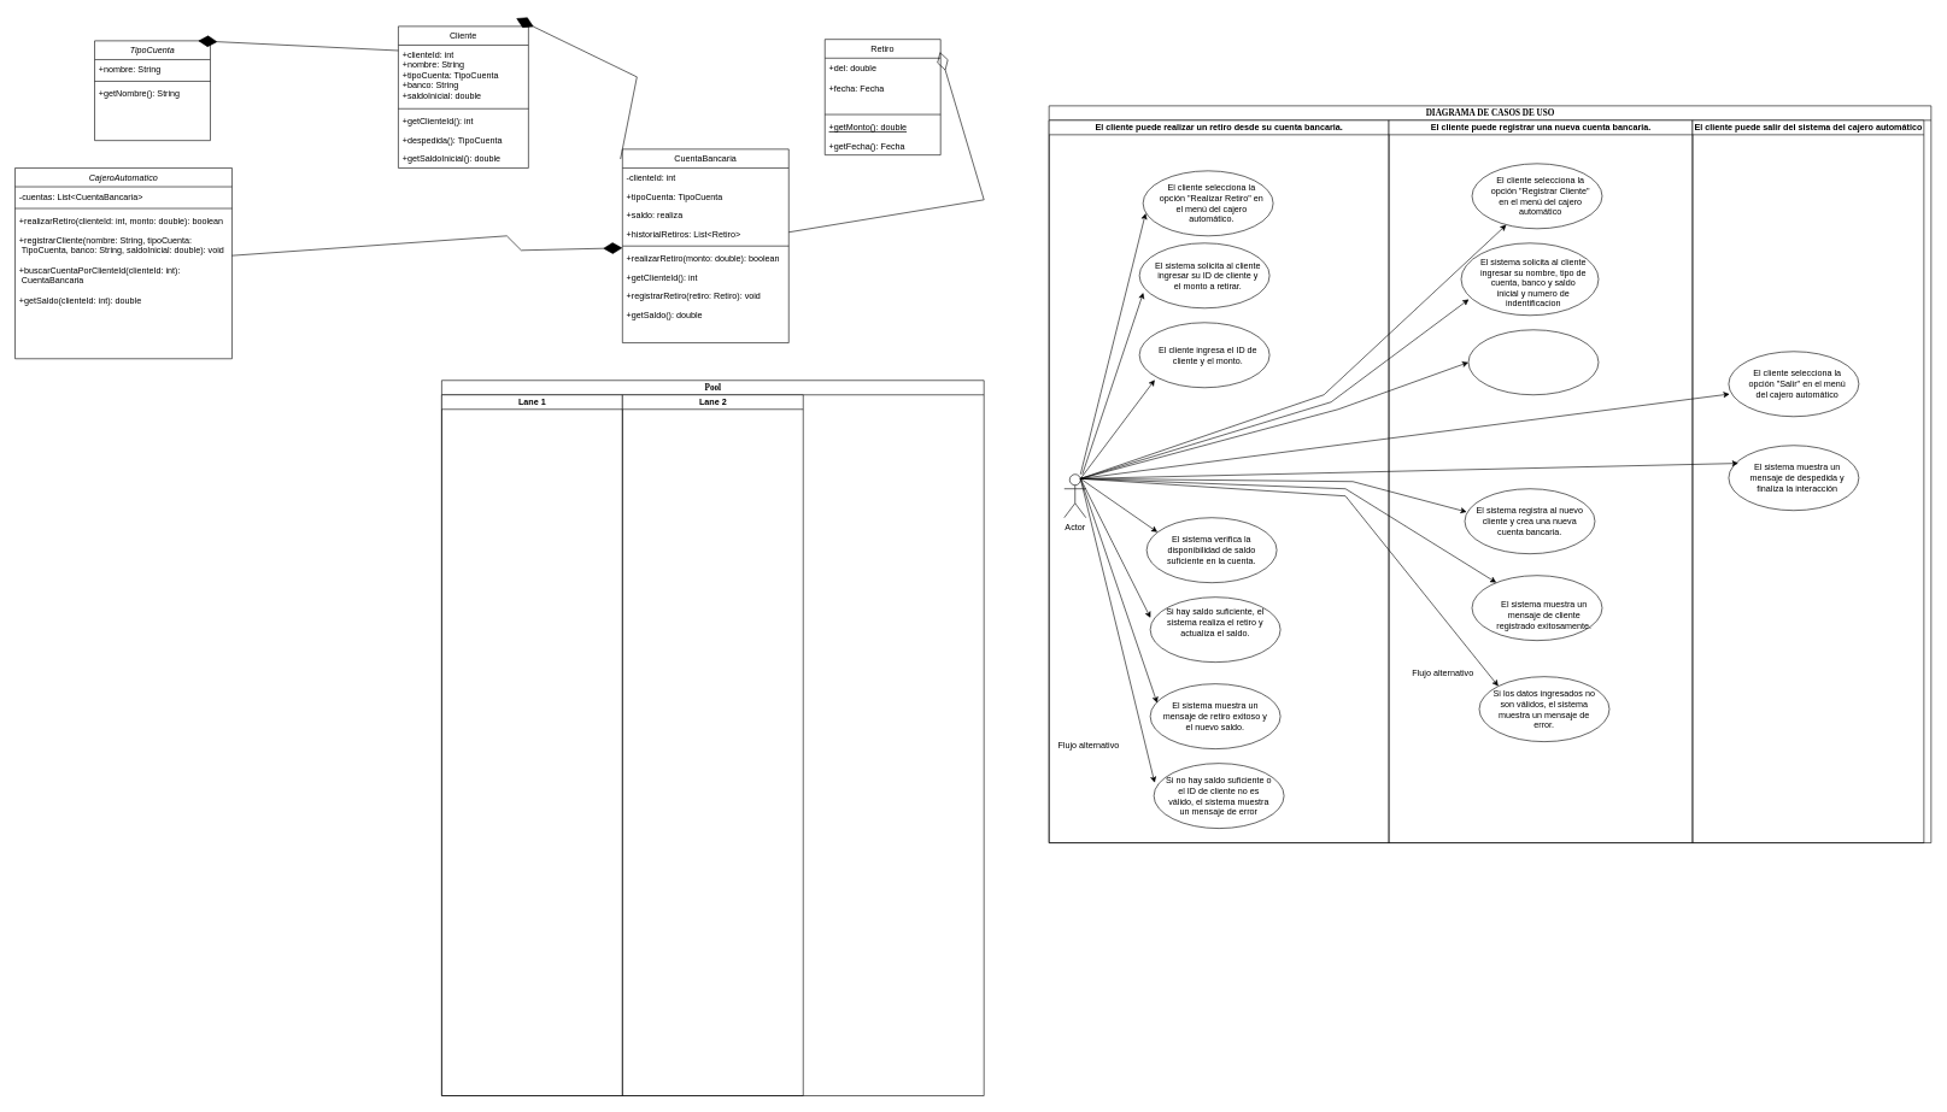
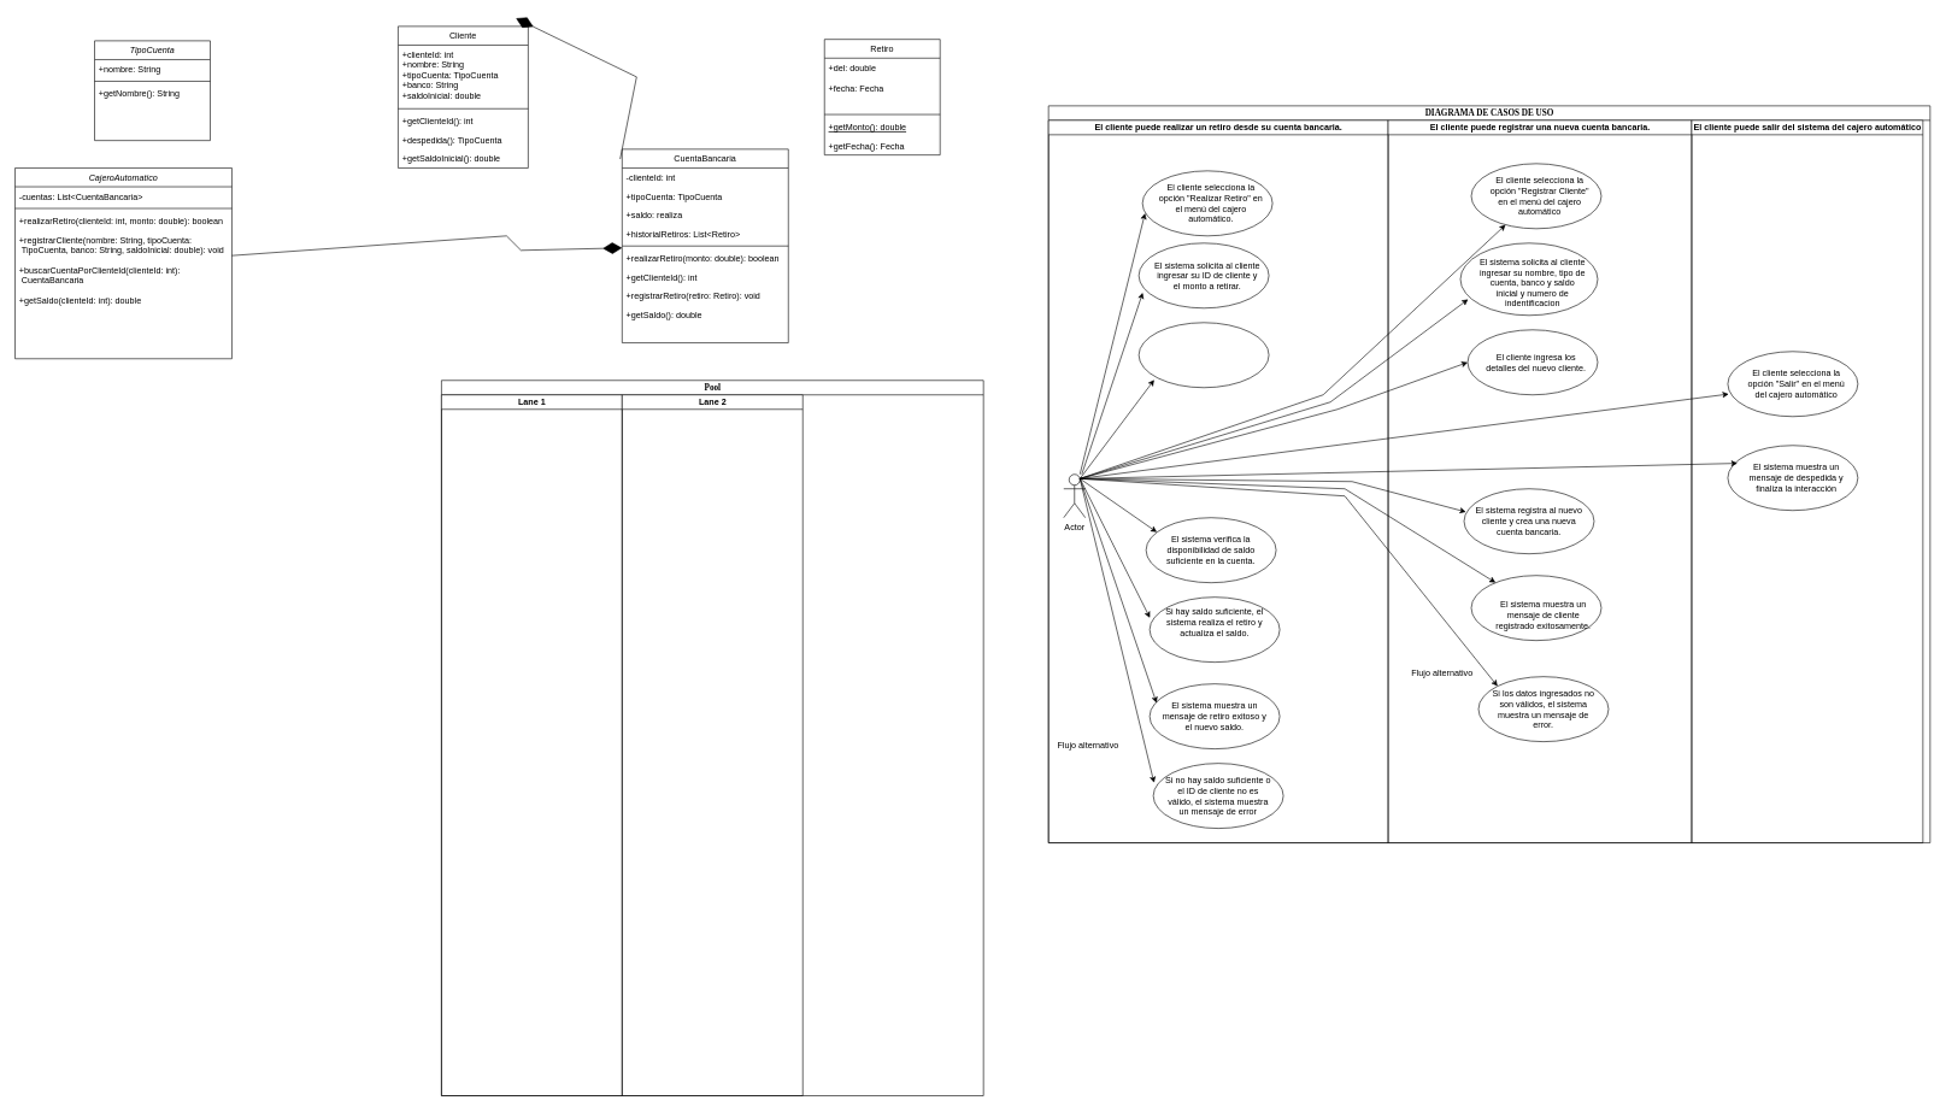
- <mxCell id="37" value="" style="endArrow=diamondThin;endFill=1;endSize=24;html=1;rounded=0;exitX=0;exitY=0.171;exitDx=0;exitDy=0;exitPerimeter=0;entryX=0.894;entryY=0;entryDx=0;entryDy=0;entryPerimeter=0;" parent="1" source="14" target="33" edge="1"><mxGeometry width="160" relative="1" as="geometry"><mxPoint x="600" y="310" as="sourcePoint" /><mxPoint x="760" y="310" as="targetPoint" /></mxGeometry></mxCell>
- <mxCell id="32" value="" style="endArrow=diamondThin;endFill=0;endSize=24;html=1;rounded=0;entryX=0.994;entryY=0.109;entryDx=0;entryDy=0;entryPerimeter=0;" parent="1" source="20" target="9" edge="1"><mxGeometry width="160" relative="1" as="geometry"><mxPoint x="600" y="310" as="sourcePoint" /><mxPoint x="760" y="310" as="targetPoint" /><Array as="points"><mxPoint x="1360" y="260" /></Array></mxGeometry></mxCell>
- <mxCell id="46" value="El cliente ingresa el ID de cliente y el monto." style="text;html=1;strokeColor=none;fillColor=none;align=center;verticalAlign=middle;whiteSpace=wrap;rounded=0;" vertex="1" parent="39"><mxGeometry x="145" y="310" width="150" height="30" as="geometry" /></mxCell>
+ <mxCell id="69" value="El cliente ingresa los detalles del nuevo cliente." style="text;html=1;strokeColor=none;fillColor=none;align=center;verticalAlign=middle;whiteSpace=wrap;rounded=0;" vertex="1" parent="63"><mxGeometry x="130" y="320" width="150" height="30" as="geometry" /></mxCell>
